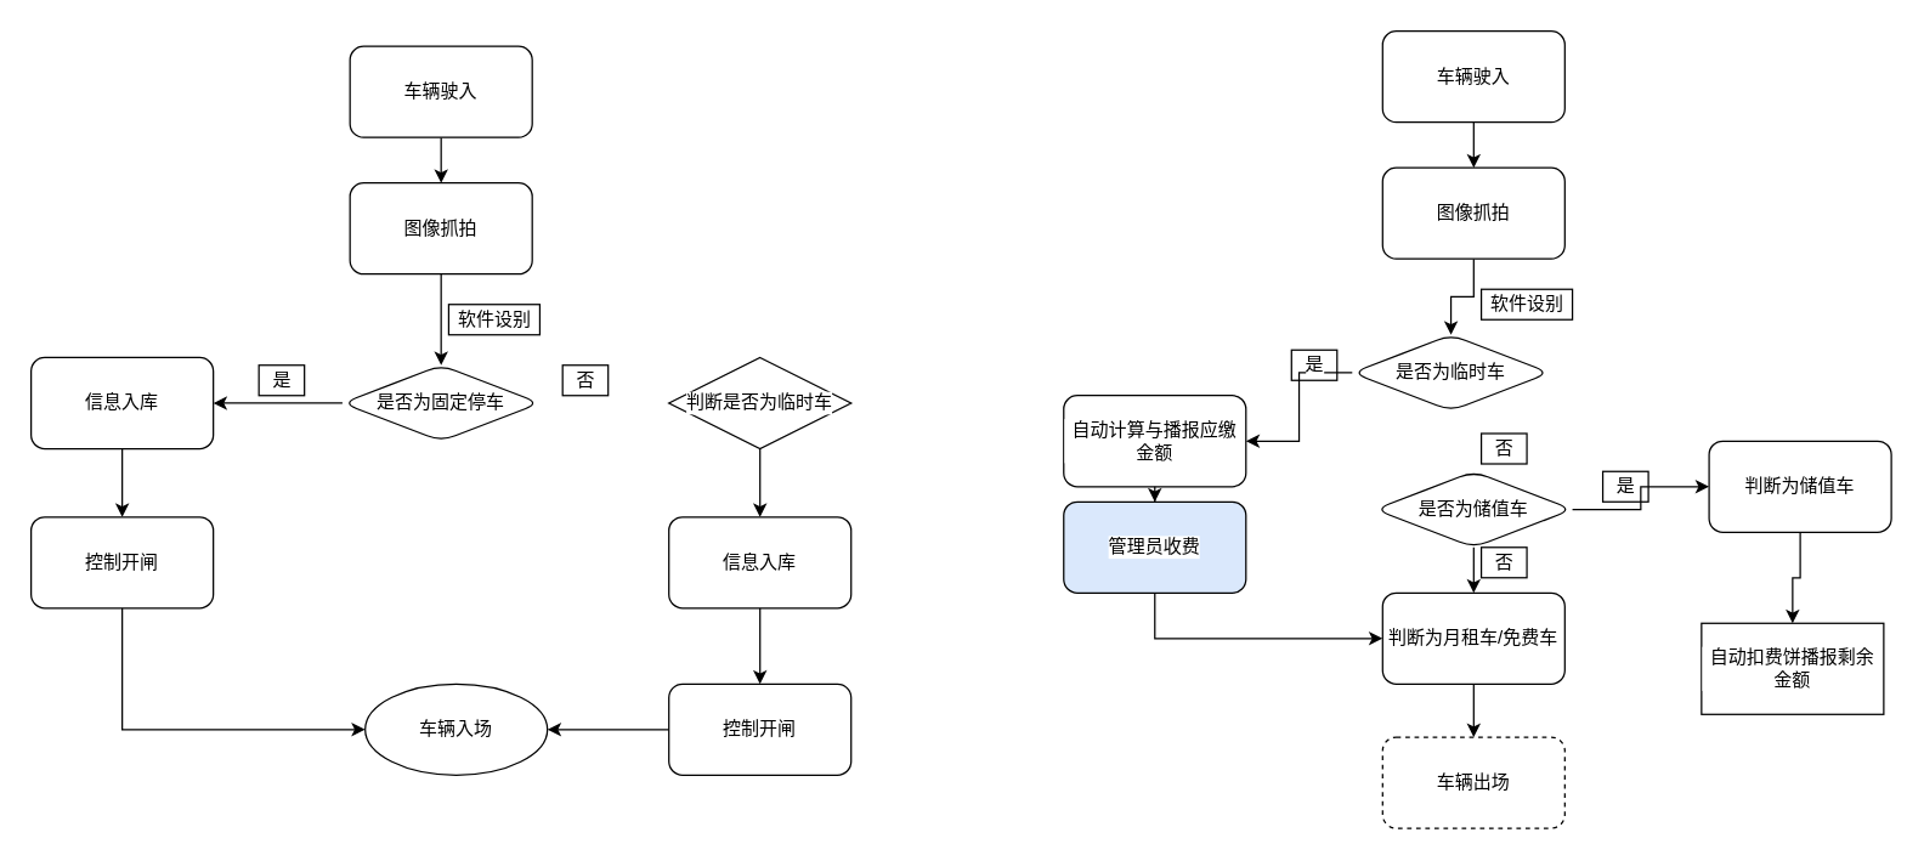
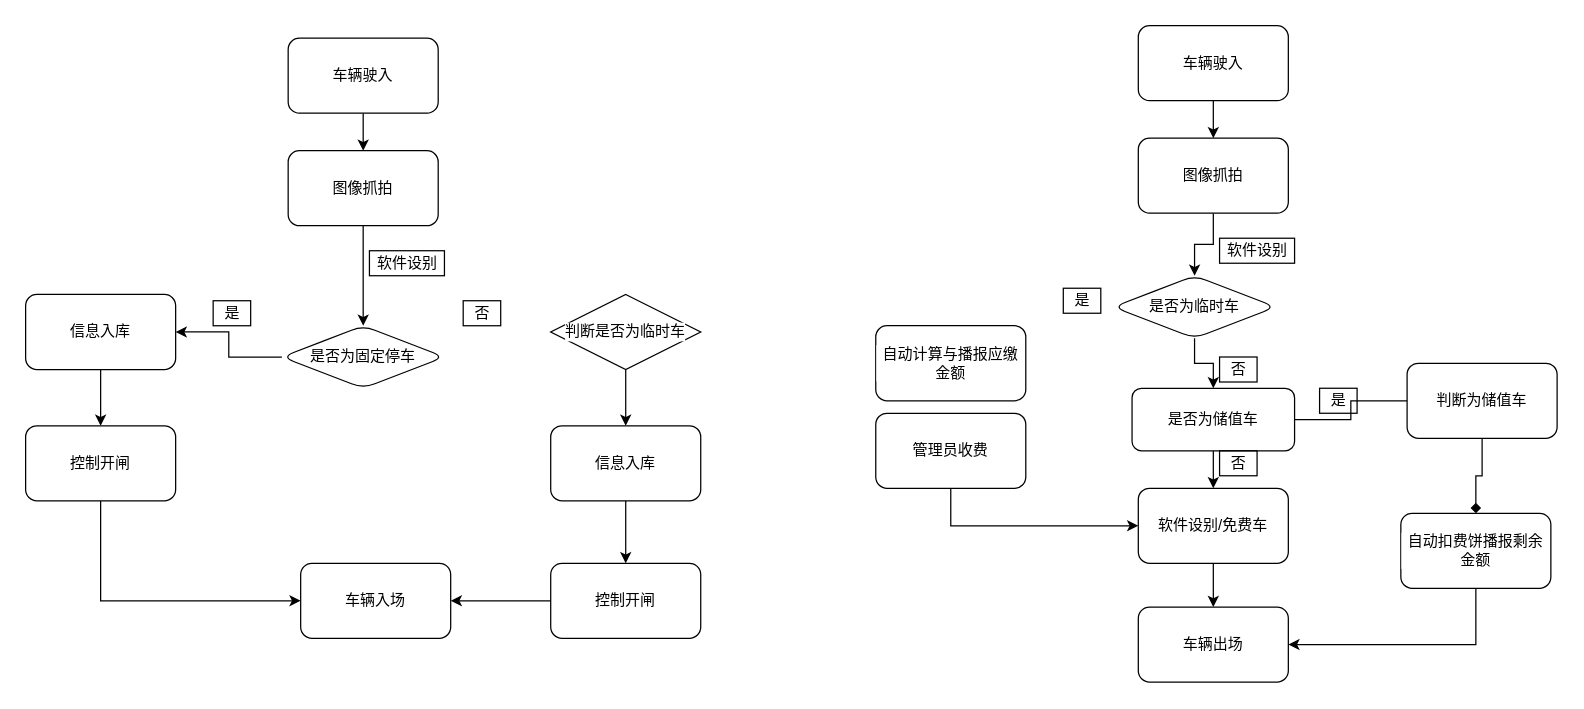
- <mxCell id="7" value="是否为固定停车" style="rhombus;whiteSpace=wrap;html=1;rounded=1;fillColor=default;strokeColor=default;fontColor=default;labelBackgroundColor=default;" vertex="1" parent="1"><mxGeometry x="225" y="240" width="130" height="50" as="geometry" /></mxCell>
+ <mxCell id="7" value="是否为固定停车" style="rhombus;whiteSpace=wrap;html=1;rounded=1;fillColor=default;strokeColor=default;fontColor=default;labelBackgroundColor=default;" vertex="1" parent="1"><mxGeometry x="225" y="260" width="130" height="50" as="geometry" /></mxCell>
- <mxCell id="26" value="" style="edgeStyle=orthogonalEdgeStyle;rounded=0;orthogonalLoop=1;jettySize=auto;html=1;labelBackgroundColor=default;fontColor=default;strokeColor=default;" edge="1" parent="1" source="28" target="30"><mxGeometry relative="1" as="geometry" /></mxCell>
+ <mxCell id="27" value="" style="edgeStyle=orthogonalEdgeStyle;rounded=0;orthogonalLoop=1;jettySize=auto;html=1;labelBackgroundColor=default;fontColor=default;strokeColor=default;" edge="1" parent="1" source="28" target="42"><mxGeometry relative="1" as="geometry" /></mxCell>
- <mxCell id="40" style="edgeStyle=orthogonalEdgeStyle;rounded=0;orthogonalLoop=1;jettySize=auto;html=1;exitX=1;exitY=0.5;exitDx=0;exitDy=0;labelBackgroundColor=default;fontColor=default;strokeColor=default;" edge="1" parent="1" source="42" target="34"><mxGeometry relative="1" as="geometry" /></mxCell>
+ <mxCell id="40" style="edgeStyle=orthogonalEdgeStyle;rounded=0;orthogonalLoop=1;jettySize=auto;html=1;exitX=1;exitY=0.5;exitDx=0;exitDy=0;labelBackgroundColor=default;fontColor=default;strokeColor=default;endArrow=none;" edge="1" parent="1" source="42" target="34"><mxGeometry relative="1" as="geometry" /></mxCell>
- <mxCell id="29" value="" style="edgeStyle=orthogonalEdgeStyle;rounded=0;orthogonalLoop=1;jettySize=auto;html=1;labelBackgroundColor=default;fontColor=default;strokeColor=default;" edge="1" parent="1" source="30" target="32"><mxGeometry relative="1" as="geometry" /></mxCell>
- <mxCell id="42" value="是否为储值车" style="rhombus;whiteSpace=wrap;html=1;rounded=1;fillColor=default;strokeColor=default;fontColor=default;labelBackgroundColor=default;" vertex="1" parent="1"><mxGeometry x="905" y="310" width="130" height="50" as="geometry" /></mxCell>
+ <mxCell id="42" value="是否为储值车" style="whiteSpace=wrap;html=1;fillColor=default;strokeColor=default;fontColor=default;labelBackgroundColor=default;rounded=1;" vertex="1" parent="1"><mxGeometry x="905" y="310" width="130" height="50" as="geometry" /></mxCell>
- <mxCell id="32" value="管理员收费" style="whiteSpace=wrap;html=1;rounded=1;strokeColor=default;labelBackgroundColor=default;fontColor=default;fillColor=#dae8fc;" vertex="1" parent="1"><mxGeometry x="700" y="330" width="120" height="60" as="geometry" /></mxCell>
+ <mxCell id="32" value="管理员收费" style="whiteSpace=wrap;html=1;rounded=1;strokeColor=default;labelBackgroundColor=default;fontColor=default;" vertex="1" parent="1"><mxGeometry x="700" y="330" width="120" height="60" as="geometry" /></mxCell>
- <mxCell id="33" value="" style="edgeStyle=orthogonalEdgeStyle;rounded=0;orthogonalLoop=1;jettySize=auto;html=1;labelBackgroundColor=default;fontColor=default;strokeColor=default;" edge="1" parent="1" source="34" target="36"><mxGeometry relative="1" as="geometry" /></mxCell>
+ <mxCell id="33" value="" style="edgeStyle=orthogonalEdgeStyle;rounded=0;orthogonalLoop=1;jettySize=auto;html=1;labelBackgroundColor=default;fontColor=default;strokeColor=default;endArrow=diamond;" edge="1" parent="1" source="34" target="36"><mxGeometry relative="1" as="geometry" /></mxCell>
- <mxCell id="46" value="判断为月租车/免费车" style="whiteSpace=wrap;html=1;rounded=1;labelBackgroundColor=default;fillColor=default;strokeColor=default;fontColor=default;" vertex="1" parent="1"><mxGeometry x="910" y="390" width="120" height="60" as="geometry" /></mxCell>
+ <mxCell id="46" value="软件设别/免费车" style="whiteSpace=wrap;html=1;rounded=1;labelBackgroundColor=default;fillColor=default;strokeColor=default;fontColor=default;" vertex="1" parent="1"><mxGeometry x="910" y="390" width="120" height="60" as="geometry" /></mxCell>
- <mxCell id="36" value="自动扣费饼播报剩余金额" style="whiteSpace=wrap;html=1;fillColor=default;strokeColor=default;fontColor=default;labelBackgroundColor=default;rounded=0;" vertex="1" parent="1"><mxGeometry x="1120" y="410" width="120" height="60" as="geometry" /></mxCell>
+ <mxCell id="36" value="自动扣费饼播报剩余金额" style="whiteSpace=wrap;html=1;rounded=1;fillColor=default;strokeColor=default;fontColor=default;labelBackgroundColor=default;" vertex="1" parent="1"><mxGeometry x="1120" y="410" width="120" height="60" as="geometry" /></mxCell>
- <mxCell id="18" value="车辆入场" style="ellipse;whiteSpace=wrap;html=1;strokeColor=default;labelBackgroundColor=default;fontColor=default;" vertex="1" parent="1"><mxGeometry x="240" y="450" width="120" height="60" as="geometry" /></mxCell>
+ <mxCell id="18" value="车辆入场" style="whiteSpace=wrap;html=1;rounded=1;strokeColor=default;labelBackgroundColor=default;fontColor=default;" vertex="1" parent="1"><mxGeometry x="240" y="450" width="120" height="60" as="geometry" /></mxCell>
- <mxCell id="37" value="车辆出场" style="whiteSpace=wrap;html=1;rounded=1;strokeColor=default;labelBackgroundColor=default;fontColor=default;fillColor=default;dashed=1;" vertex="1" parent="1"><mxGeometry x="910" y="485" width="120" height="60" as="geometry" /></mxCell>
+ <mxCell id="37" value="车辆出场" style="whiteSpace=wrap;html=1;rounded=1;strokeColor=default;labelBackgroundColor=default;fontColor=default;fillColor=default;" vertex="1" parent="1"><mxGeometry x="910" y="485" width="120" height="60" as="geometry" /></mxCell>
+ <mxCell id="35" style="edgeStyle=orthogonalEdgeStyle;rounded=0;orthogonalLoop=1;jettySize=auto;html=1;entryX=1;entryY=0.5;entryDx=0;entryDy=0;labelBackgroundColor=default;fontColor=default;strokeColor=default;" edge="1" parent="1" source="36" target="37"><mxGeometry relative="1" as="geometry"><Array as="points"><mxPoint x="1180" y="515" /></Array></mxGeometry></mxCell>
